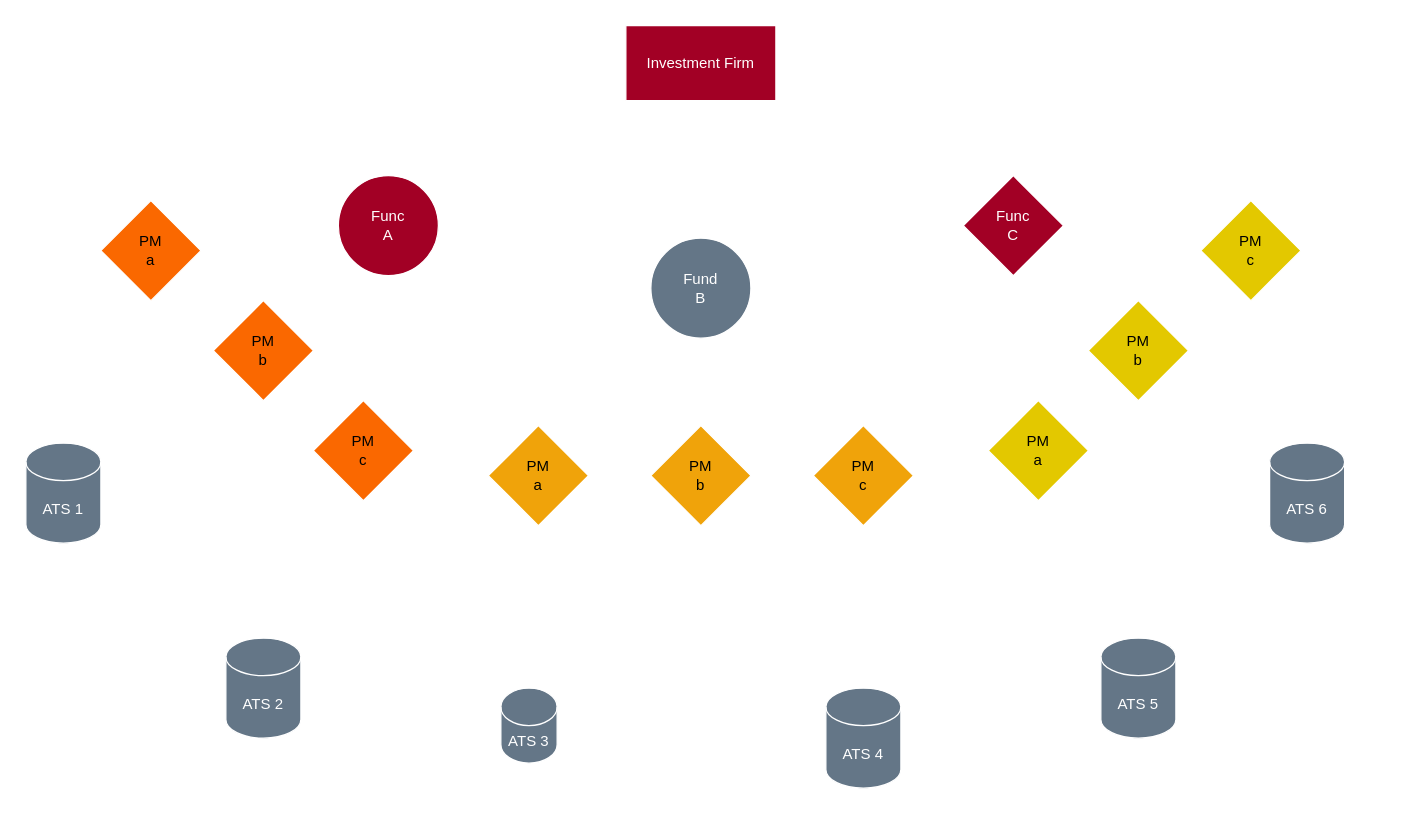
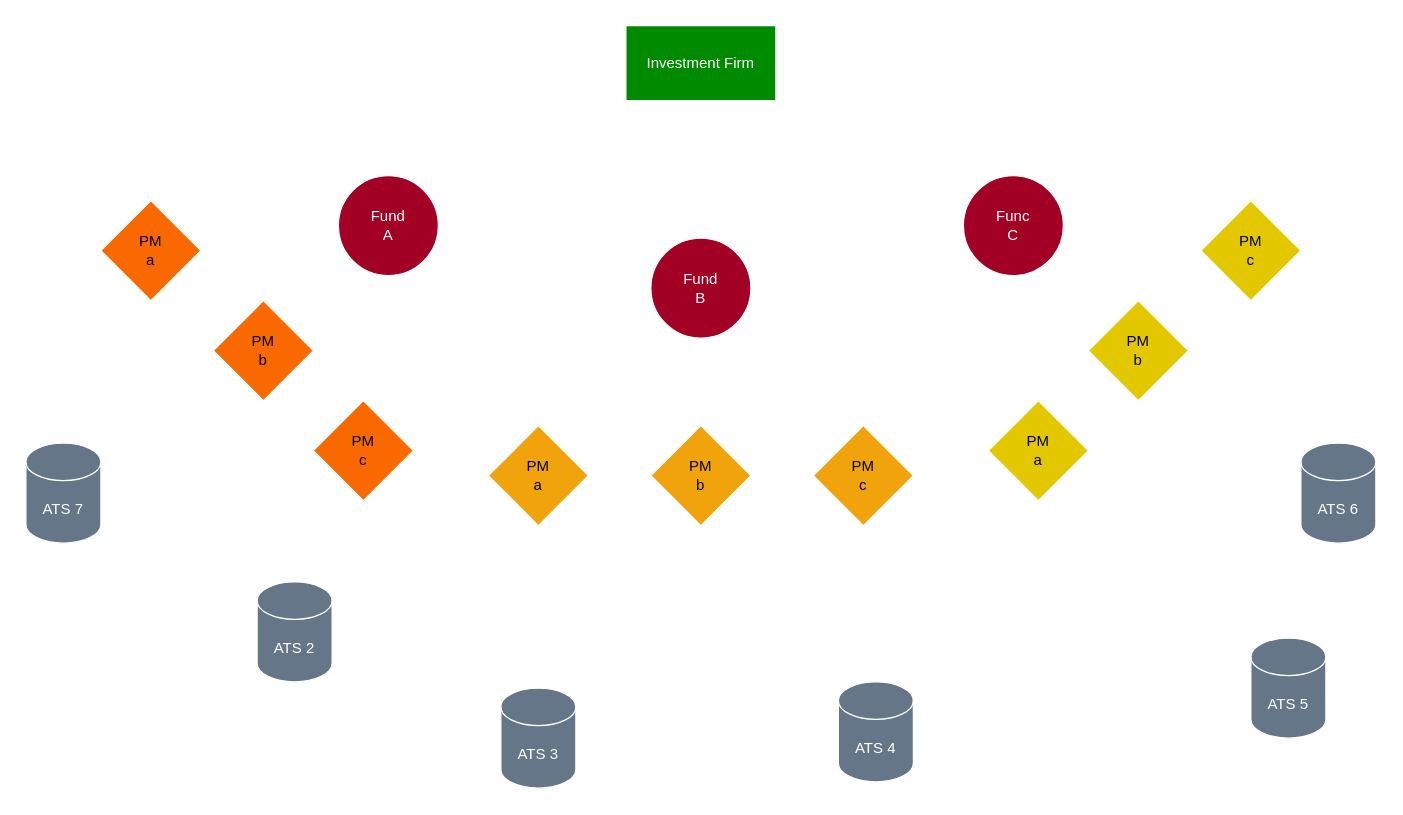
- <mxCell id="5" value="Investment Firm" style="rounded=0;whiteSpace=wrap;html=1;fillColor=#a20025;fontColor=#ffffff;strokeColor=#FFFFFF;" parent="1" vertex="1"><mxGeometry x="500" y="20" width="120" height="60" as="geometry" /></mxCell>
+ <mxCell id="5" value="Investment Firm" style="rounded=0;whiteSpace=wrap;html=1;fillColor=#008a00;fontColor=#ffffff;strokeColor=#FFFFFF;" parent="1" vertex="1"><mxGeometry x="500" y="20" width="120" height="60" as="geometry" /></mxCell>
- <mxCell id="2" style="edgeStyle=orthogonalEdgeStyle;rounded=0;orthogonalLoop=1;jettySize=auto;html=1;entryX=0.5;entryY=0;entryDx=0;entryDy=0;jumpSize=6;strokeWidth=3;strokeColor=#ffffff;" parent="1" source="5" target="13" edge="1"><mxGeometry relative="1" as="geometry" /></mxCell>
+ <mxCell id="2" style="edgeStyle=orthogonalEdgeStyle;rounded=0;orthogonalLoop=1;jettySize=auto;html=1;entryX=0.5;entryY=0;entryDx=0;entryDy=0;jumpSize=6;strokeWidth=3;strokeColor=#ffffff;endArrow=diamond;" parent="1" source="5" target="13" edge="1"><mxGeometry relative="1" as="geometry" /></mxCell>
- <mxCell id="4" style="edgeStyle=orthogonalEdgeStyle;rounded=0;orthogonalLoop=1;jettySize=auto;html=1;exitX=1;exitY=0.5;exitDx=0;exitDy=0;entryX=0;entryY=0;entryDx=0;entryDy=0;jumpSize=6;strokeWidth=3;strokeColor=#ffffff;" parent="1" source="5" target="17" edge="1"><mxGeometry relative="1" as="geometry"><Array as="points"><mxPoint x="680" y="50" /><mxPoint x="680" y="100" /><mxPoint x="740" y="100" /><mxPoint x="740" y="152" /></Array></mxGeometry></mxCell>
+ <mxCell id="4" style="edgeStyle=orthogonalEdgeStyle;rounded=0;orthogonalLoop=1;jettySize=auto;html=1;exitX=1;exitY=0.5;exitDx=0;exitDy=0;entryX=0;entryY=0;entryDx=0;entryDy=0;jumpSize=6;strokeWidth=3;strokeColor=#ffffff;dashed=1;" parent="1" source="5" target="17" edge="1"><mxGeometry relative="1" as="geometry"><Array as="points"><mxPoint x="680" y="50" /><mxPoint x="680" y="100" /><mxPoint x="740" y="100" /><mxPoint x="740" y="152" /></Array></mxGeometry></mxCell>
- <mxCell id="9" value="Func&lt;br&gt;A" style="ellipse;whiteSpace=wrap;html=1;fillColor=#a20025;fontColor=#ffffff;strokeColor=#ffffff;" parent="1" vertex="1"><mxGeometry x="270" y="140" width="80" height="80" as="geometry" /></mxCell>
+ <mxCell id="9" value="Fund&lt;br&gt;A" style="ellipse;whiteSpace=wrap;html=1;fillColor=#a20025;fontColor=#ffffff;strokeColor=#ffffff;" parent="1" vertex="1"><mxGeometry x="270" y="140" width="80" height="80" as="geometry" /></mxCell>
- <mxCell id="17" value="Func&lt;br&gt;C" style="rhombus;whiteSpace=wrap;html=1;fillColor=#a20025;fontColor=#ffffff;strokeColor=#ffffff;" parent="1" vertex="1"><mxGeometry x="770" y="140" width="80" height="80" as="geometry" /></mxCell>
+ <mxCell id="17" value="Func&lt;br&gt;C" style="ellipse;whiteSpace=wrap;html=1;fillColor=#a20025;fontColor=#ffffff;strokeColor=#ffffff;" parent="1" vertex="1"><mxGeometry x="770" y="140" width="80" height="80" as="geometry" /></mxCell>
- <mxCell id="13" value="Fund&lt;br&gt;B" style="ellipse;whiteSpace=wrap;html=1;fillColor=#647687;fontColor=#ffffff;strokeColor=#ffffff;" parent="1" vertex="1"><mxGeometry x="520" y="190" width="80" height="80" as="geometry" /></mxCell>
+ <mxCell id="13" value="Fund&lt;br&gt;B" style="ellipse;whiteSpace=wrap;html=1;fillColor=#a20025;fontColor=#ffffff;strokeColor=#ffffff;" parent="1" vertex="1"><mxGeometry x="520" y="190" width="80" height="80" as="geometry" /></mxCell>
- <mxCell id="45" value="ATS 6" style="shape=cylinder3;whiteSpace=wrap;html=1;boundedLbl=1;backgroundOutline=1;size=15;fillColor=#647687;fontColor=#ffffff;strokeColor=#ffffff;" parent="1" vertex="1"><mxGeometry x="1015" y="354" width="60" height="80" as="geometry" /></mxCell>
+ <mxCell id="45" value="ATS 6" style="shape=cylinder3;whiteSpace=wrap;html=1;boundedLbl=1;backgroundOutline=1;size=15;fillColor=#647687;fontColor=#ffffff;strokeColor=#ffffff;" parent="1" vertex="1"><mxGeometry x="1040" y="354" width="60" height="80" as="geometry" /></mxCell>
- <mxCell id="41" value="ATS 1" style="shape=cylinder3;whiteSpace=wrap;html=1;boundedLbl=1;backgroundOutline=1;size=15;fillColor=#647687;fontColor=#ffffff;strokeColor=#ffffff;" parent="1" vertex="1"><mxGeometry x="20" y="354" width="60" height="80" as="geometry" /></mxCell>
+ <mxCell id="41" value="ATS 7" style="shape=cylinder3;whiteSpace=wrap;html=1;boundedLbl=1;backgroundOutline=1;size=15;fillColor=#647687;fontColor=#ffffff;strokeColor=#ffffff;" parent="1" vertex="1"><mxGeometry x="20" y="354" width="60" height="80" as="geometry" /></mxCell>
- <mxCell id="42" value="ATS 2" style="shape=cylinder3;whiteSpace=wrap;html=1;boundedLbl=1;backgroundOutline=1;size=15;fillColor=#647687;fontColor=#ffffff;strokeColor=#ffffff;" parent="1" vertex="1"><mxGeometry x="180" y="510" width="60" height="80" as="geometry" /></mxCell>
+ <mxCell id="42" value="ATS 2" style="shape=cylinder3;whiteSpace=wrap;html=1;boundedLbl=1;backgroundOutline=1;size=15;fillColor=#647687;fontColor=#ffffff;strokeColor=#ffffff;" parent="1" vertex="1"><mxGeometry x="205" y="465" width="60" height="80" as="geometry" /></mxCell>
- <mxCell id="44" value="ATS 5" style="shape=cylinder3;whiteSpace=wrap;html=1;boundedLbl=1;backgroundOutline=1;size=15;fillColor=#647687;fontColor=#ffffff;strokeColor=#ffffff;" parent="1" vertex="1"><mxGeometry x="880" y="510" width="60" height="80" as="geometry" /></mxCell>
+ <mxCell id="44" value="ATS 5" style="shape=cylinder3;whiteSpace=wrap;html=1;boundedLbl=1;backgroundOutline=1;size=15;fillColor=#647687;fontColor=#ffffff;strokeColor=#ffffff;" parent="1" vertex="1"><mxGeometry x="1000" y="510" width="60" height="80" as="geometry" /></mxCell>
- <mxCell id="46" value="ATS 3" style="shape=cylinder3;whiteSpace=wrap;html=1;boundedLbl=1;backgroundOutline=1;size=15;fillColor=#647687;fontColor=#ffffff;strokeColor=#ffffff;" parent="1" vertex="1"><mxGeometry x="400" y="550" width="45" height="60" as="geometry" /></mxCell>
+ <mxCell id="46" value="ATS 3" style="shape=cylinder3;whiteSpace=wrap;html=1;boundedLbl=1;backgroundOutline=1;size=15;fillColor=#647687;fontColor=#ffffff;strokeColor=#ffffff;" parent="1" vertex="1"><mxGeometry x="400" y="550" width="60" height="80" as="geometry" /></mxCell>
- <mxCell id="43" value="ATS 4" style="shape=cylinder3;whiteSpace=wrap;html=1;boundedLbl=1;backgroundOutline=1;size=15;fillColor=#647687;fontColor=#ffffff;strokeColor=#ffffff;" parent="1" vertex="1"><mxGeometry x="660" y="550" width="60" height="80" as="geometry" /></mxCell>
+ <mxCell id="43" value="ATS 4" style="shape=cylinder3;whiteSpace=wrap;html=1;boundedLbl=1;backgroundOutline=1;size=15;fillColor=#647687;fontColor=#ffffff;strokeColor=#ffffff;" parent="1" vertex="1"><mxGeometry x="670" y="545" width="60" height="80" as="geometry" /></mxCell>
